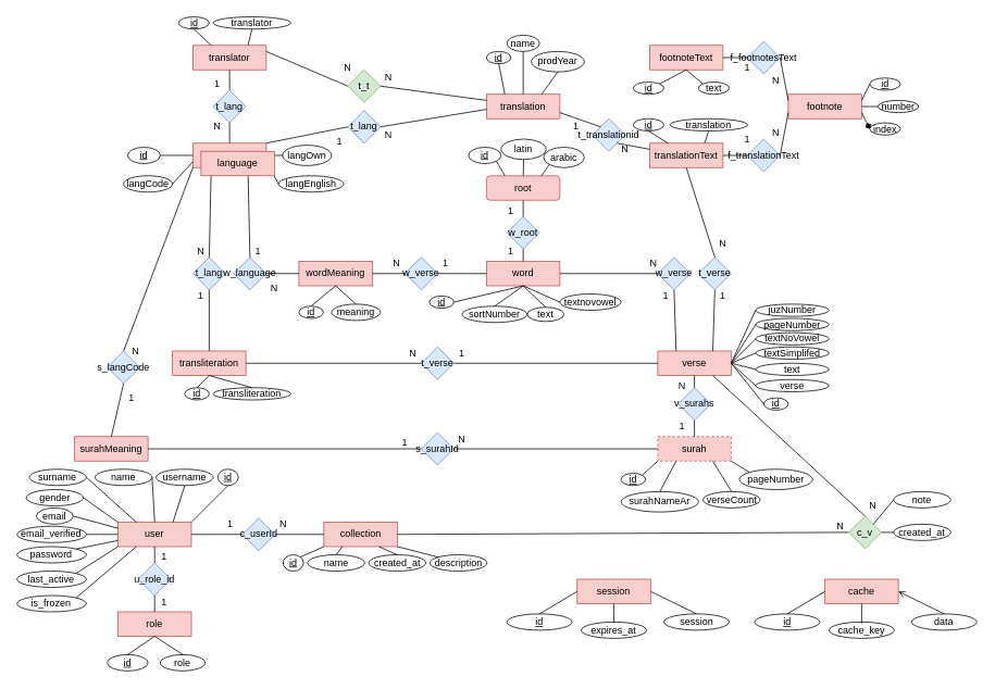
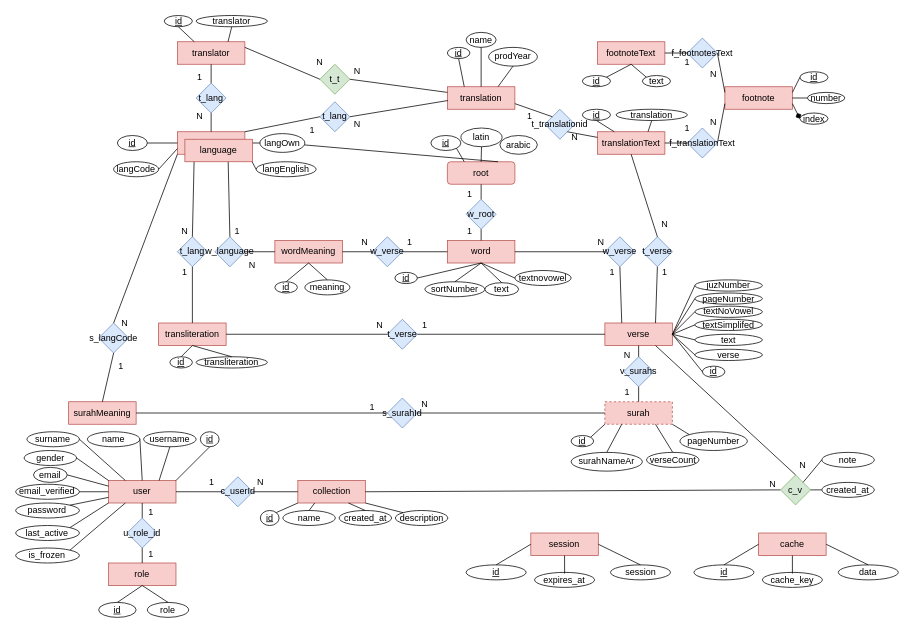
- <mxCell id="133" value="" style="endArrow=none;html=1;rounded=0;entryX=0;entryY=1;entryDx=0;entryDy=0;exitX=0.75;exitY=0;exitDx=0;exitDy=0;" parent="1" source="42" target="130" edge="1"><mxGeometry width="50" height="50" relative="1" as="geometry"><mxPoint x="696" y="305" as="sourcePoint" /><mxPoint x="746" y="255" as="targetPoint" /></mxGeometry></mxCell>
+ <mxCell id="133" value="" style="endArrow=none;html=1;rounded=0;exitX=0.75;exitY=0;exitDx=0;exitDy=0;" parent="1" source="42" target="137" edge="1"><mxGeometry width="50" height="50" relative="1" as="geometry"><mxPoint x="696" y="305" as="sourcePoint" /><mxPoint x="746" y="255" as="targetPoint" /></mxGeometry></mxCell>
- <mxCell id="229" value="" style="endArrow=open;html=1;rounded=0;exitX=0.5;exitY=0;exitDx=0;exitDy=0;entryX=1;entryY=0.5;entryDx=0;entryDy=0;" parent="1" source="226" target="223" edge="1"><mxGeometry width="50" height="50" relative="1" as="geometry"><mxPoint x="936" y="507.5" as="sourcePoint" /><mxPoint x="936" y="490.5" as="targetPoint" /></mxGeometry></mxCell>
+ <mxCell id="229" value="" style="endArrow=none;html=1;rounded=0;exitX=0.5;exitY=0;exitDx=0;exitDy=0;entryX=1;entryY=0.5;entryDx=0;entryDy=0;" parent="1" source="226" target="223" edge="1"><mxGeometry width="50" height="50" relative="1" as="geometry"><mxPoint x="936" y="507.5" as="sourcePoint" /><mxPoint x="936" y="490.5" as="targetPoint" /></mxGeometry></mxCell>
